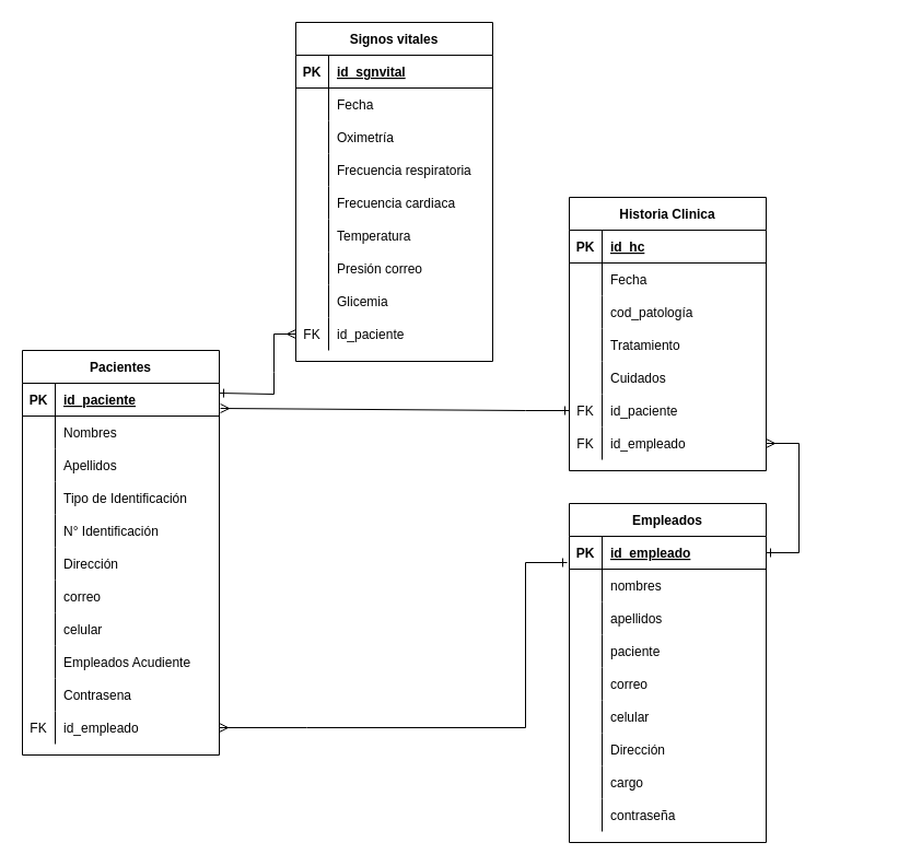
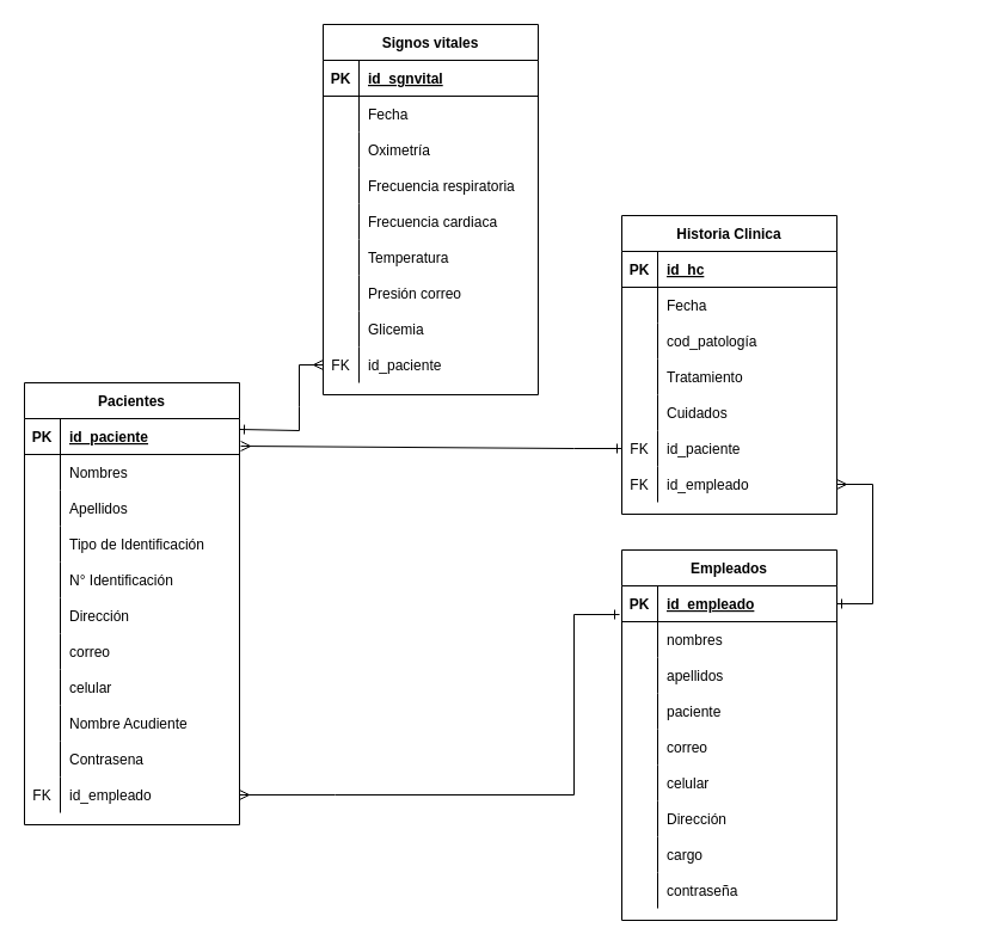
- <mxCell id="57" value="Empleados Acudiente" style="shape=partialRectangle;connectable=0;fillColor=none;top=0;left=0;bottom=0;right=0;align=left;spacingLeft=6;overflow=hidden;" parent="55" vertex="1"><mxGeometry x="30" width="150" height="30" as="geometry"><mxRectangle width="150" height="30" as="alternateBounds" /></mxGeometry></mxCell>
+ <mxCell id="57" value="Nombre Acudiente" style="shape=partialRectangle;connectable=0;fillColor=none;top=0;left=0;bottom=0;right=0;align=left;spacingLeft=6;overflow=hidden;" parent="55" vertex="1"><mxGeometry x="30" width="150" height="30" as="geometry"><mxRectangle width="150" height="30" as="alternateBounds" /></mxGeometry></mxCell>
